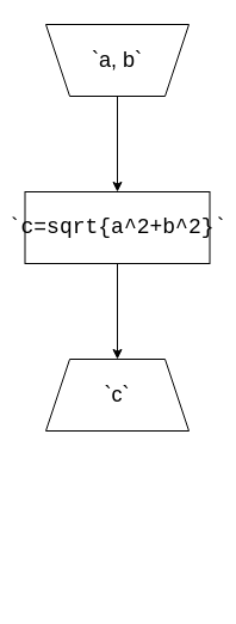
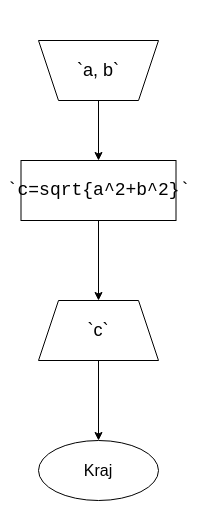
- <mxCell id="3" value="`a, b`" style="shape=trapezoid;perimeter=trapezoidPerimeter;whiteSpace=wrap;html=1;fixedSize=1;fontSize=18;direction=west;" parent="1" vertex="1"><mxGeometry x="38" y="20" width="120" height="60" as="geometry" /></mxCell>
+ <mxCell id="3" value="`a, b`" style="shape=trapezoid;perimeter=trapezoidPerimeter;whiteSpace=wrap;html=1;fixedSize=1;fontSize=18;direction=west;" parent="1" vertex="1"><mxGeometry x="38" y="40" width="120" height="60" as="geometry" /></mxCell>
+ <mxCell id="6" value="" style="edgeStyle=orthogonalEdgeStyle;rounded=0;orthogonalLoop=1;jettySize=auto;html=1;fontSize=16;" parent="1" source="7" target="8" edge="1"><mxGeometry relative="1" as="geometry" /></mxCell>
+ <mxCell id="8" value="Kraj" style="ellipse;whiteSpace=wrap;html=1;fontSize=16;" parent="1" vertex="1"><mxGeometry x="38" y="440" width="120" height="60" as="geometry" /></mxCell>
